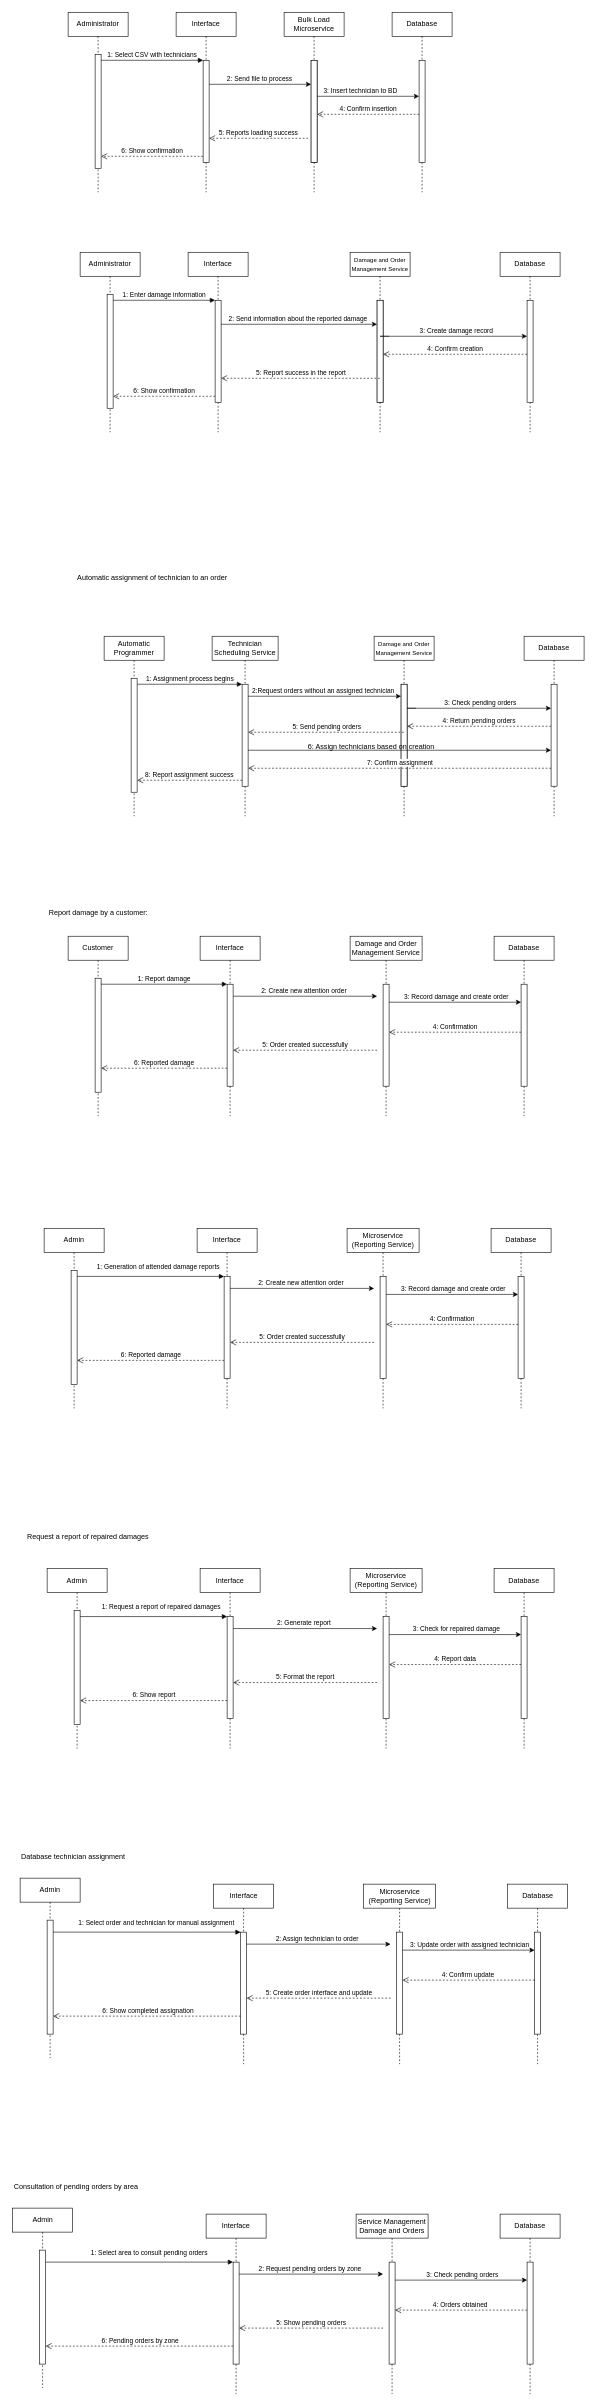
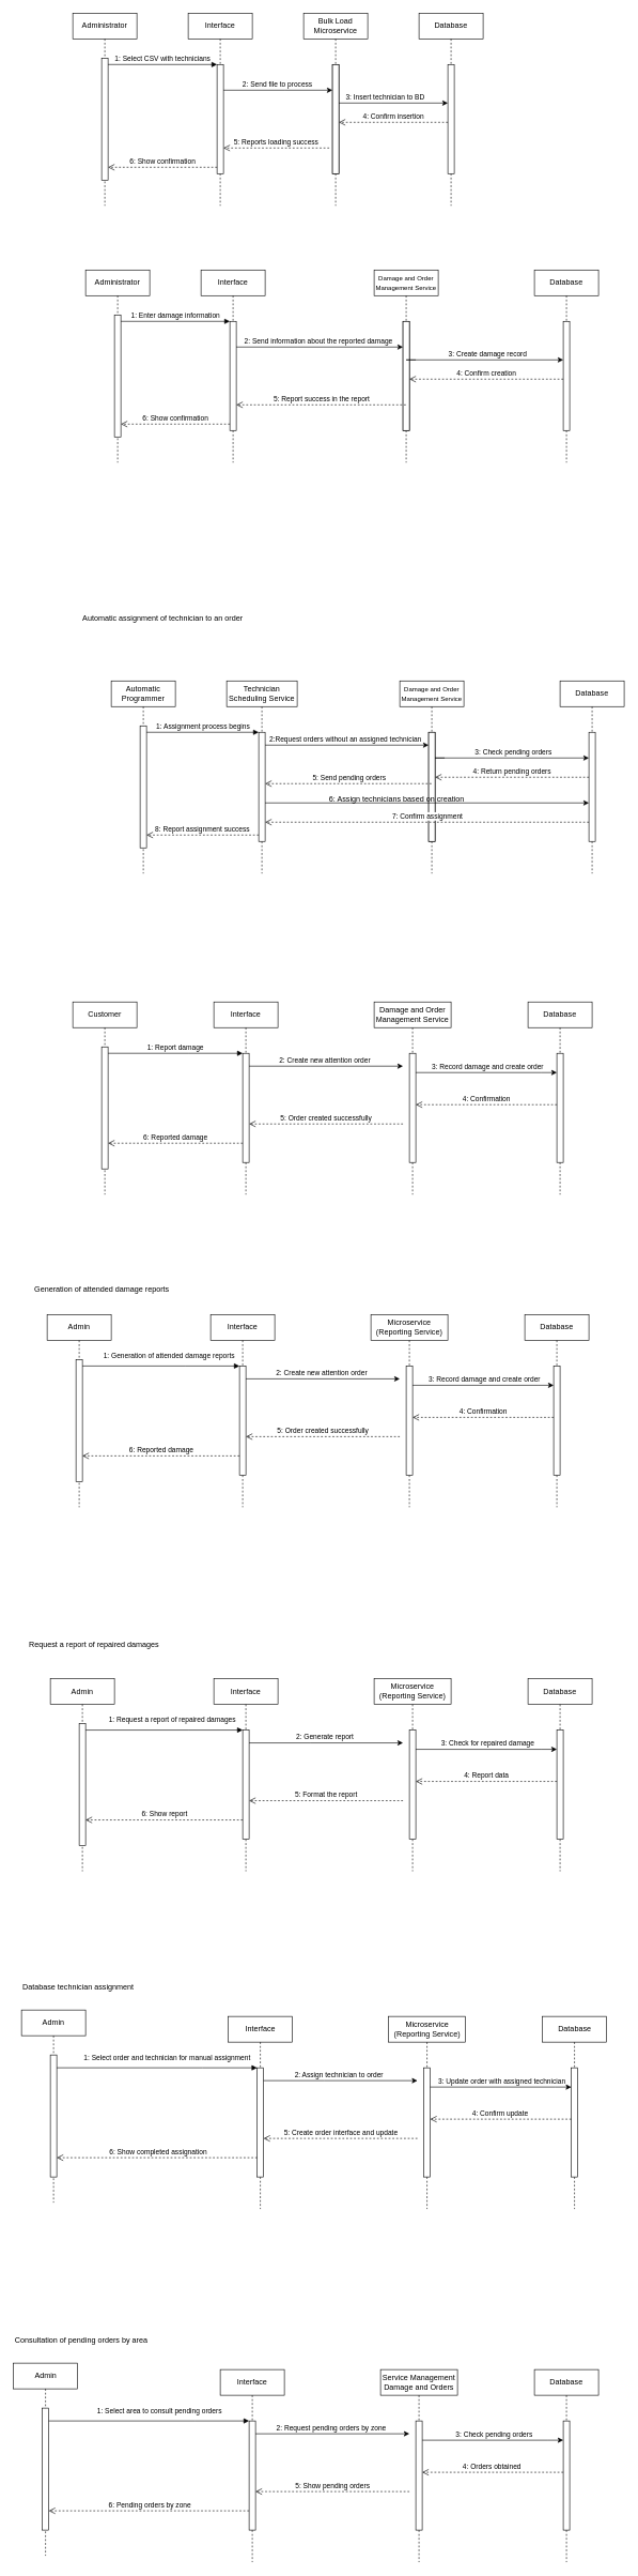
- <mxCell id="57" value="&lt;div&gt;&lt;br&gt;&lt;/div&gt;&lt;div&gt;Report damage by a customer:&lt;/div&gt;" style="text;html=1;align=center;verticalAlign=middle;resizable=0;points=[];autosize=1;strokeColor=none;fillColor=none;" vertex="1" parent="1"><mxGeometry x="68" y="1493" width="190" height="40" as="geometry" /></mxCell>
+ <mxCell id="74" value="&lt;div&gt;&lt;br&gt;&lt;/div&gt;&lt;div&gt;Generation of attended damage reports&lt;/div&gt;" style="text;html=1;align=center;verticalAlign=middle;resizable=0;points=[];autosize=1;strokeColor=none;fillColor=none;" vertex="1" parent="1"><mxGeometry x="43" y="1980" width="230" height="40" as="geometry" /></mxCell>
